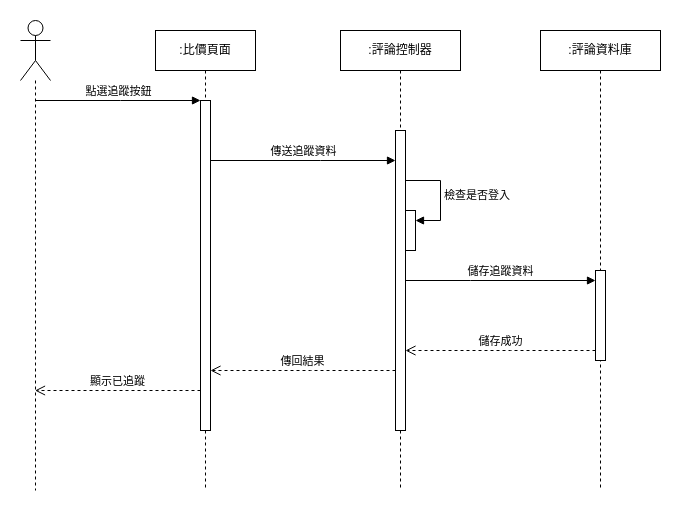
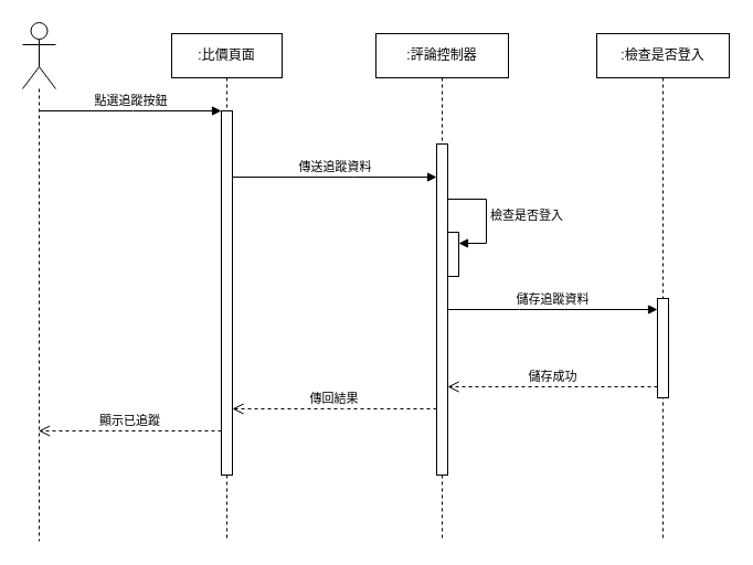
- <mxCell id="12" value=":評論資料庫" style="shape=umlLifeline;perimeter=lifelinePerimeter;whiteSpace=wrap;html=1;container=0;dropTarget=0;collapsible=0;recursiveResize=0;outlineConnect=0;portConstraint=eastwest;newEdgeStyle={&quot;edgeStyle&quot;:&quot;elbowEdgeStyle&quot;,&quot;elbow&quot;:&quot;vertical&quot;,&quot;curved&quot;:0,&quot;rounded&quot;:0};" parent="1" vertex="1"><mxGeometry x="540" y="30" width="120" height="460" as="geometry" /></mxCell>
+ <mxCell id="12" value=":檢查是否登入" style="shape=umlLifeline;perimeter=lifelinePerimeter;whiteSpace=wrap;html=1;container=0;dropTarget=0;collapsible=0;recursiveResize=0;outlineConnect=0;portConstraint=eastwest;newEdgeStyle={&quot;edgeStyle&quot;:&quot;elbowEdgeStyle&quot;,&quot;elbow&quot;:&quot;vertical&quot;,&quot;curved&quot;:0,&quot;rounded&quot;:0};" parent="1" vertex="1"><mxGeometry x="540" y="30" width="120" height="460" as="geometry" /></mxCell>
